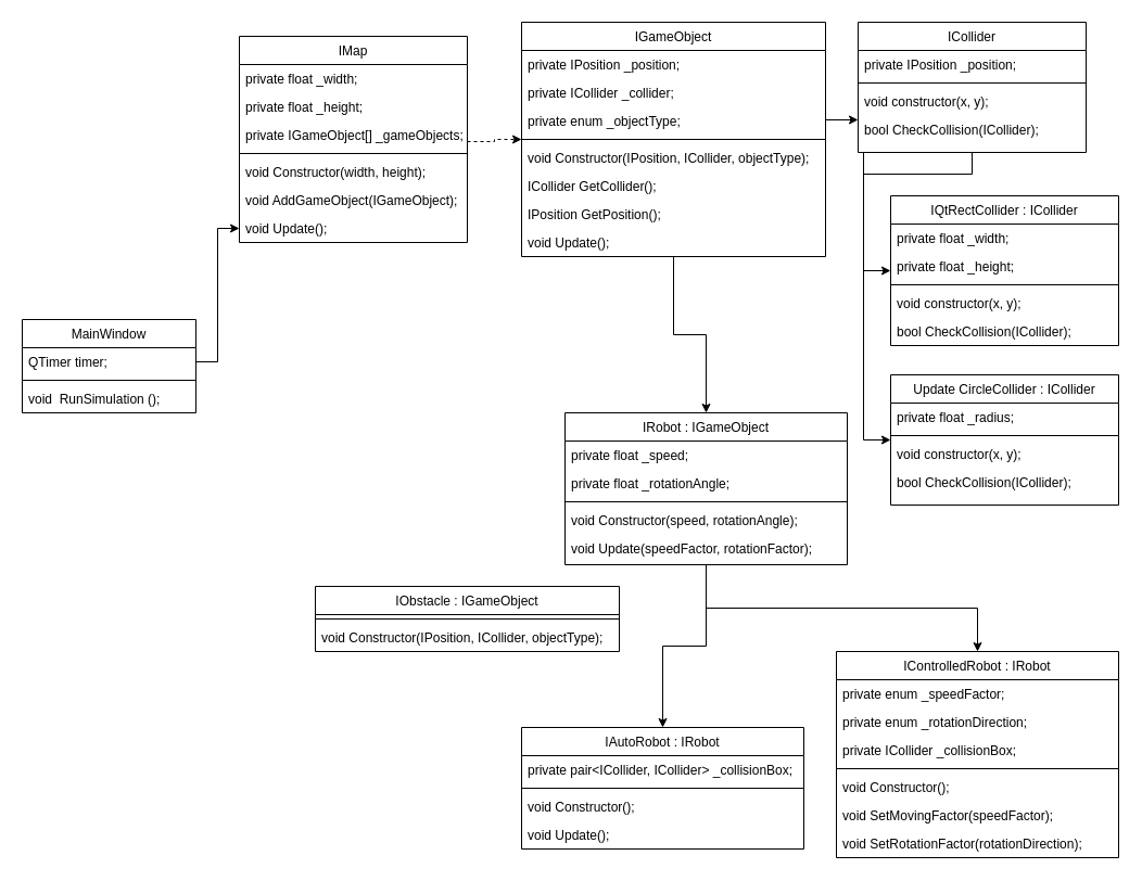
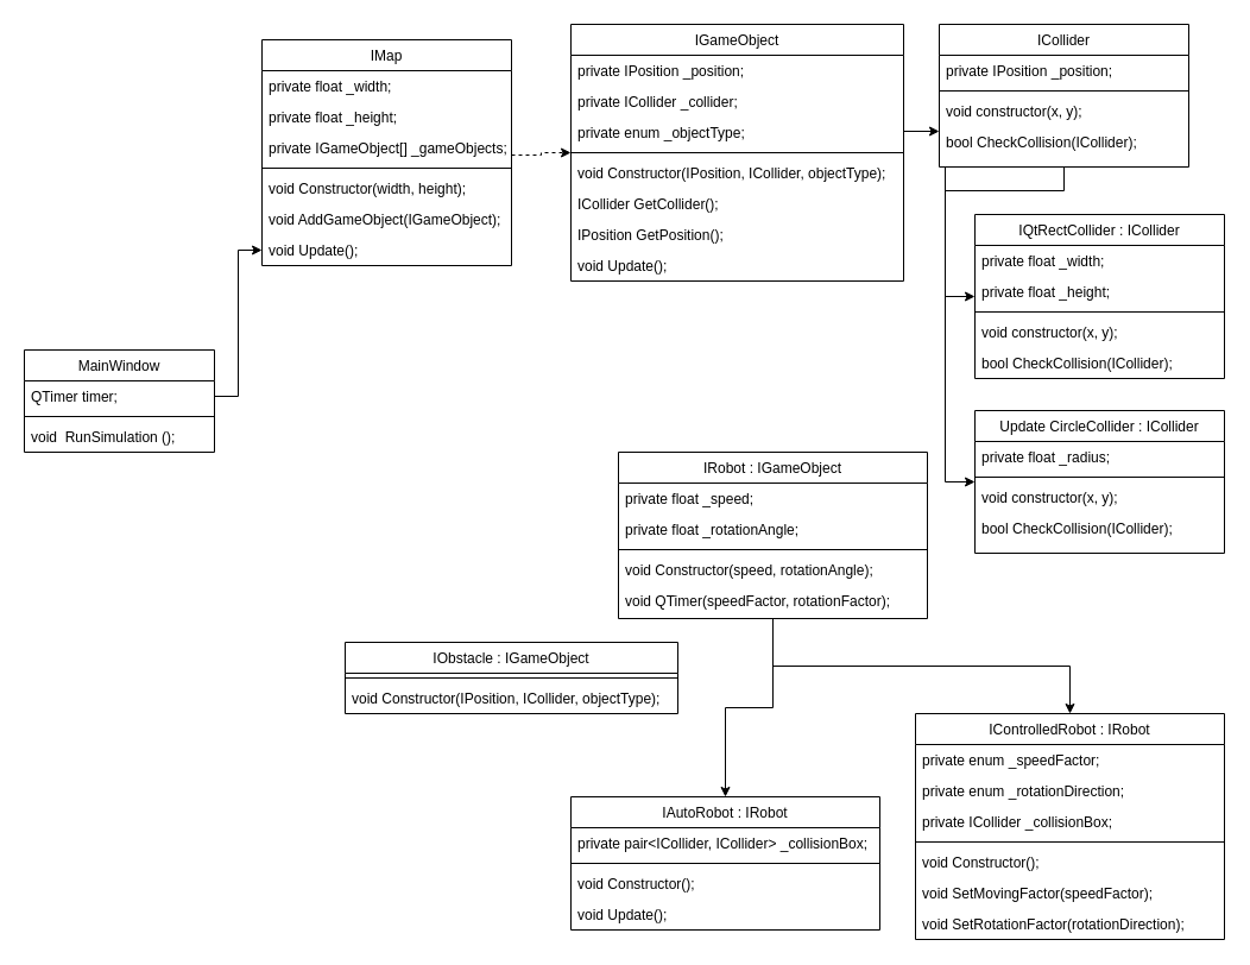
- <mxCell id="10" style="edgeStyle=orthogonalEdgeStyle;rounded=0;orthogonalLoop=1;jettySize=auto;html=1;exitX=0.5;exitY=1;exitDx=0;exitDy=0;" edge="1" parent="1" source="11" target="23"><mxGeometry relative="1" as="geometry" /></mxCell>
- <mxCell id="28" value="void Update(speedFactor, rotationFactor);" style="text;align=left;verticalAlign=top;spacingLeft=4;spacingRight=4;overflow=hidden;rotatable=0;points=[[0,0.5],[1,0.5]];portConstraint=eastwest;" vertex="1" parent="23"><mxGeometry y="112" width="260" height="26" as="geometry" /></mxCell>
+ <mxCell id="28" value="void QTimer(speedFactor, rotationFactor);" style="text;align=left;verticalAlign=top;spacingLeft=4;spacingRight=4;overflow=hidden;rotatable=0;points=[[0,0.5],[1,0.5]];portConstraint=eastwest;" vertex="1" parent="23"><mxGeometry y="112" width="260" height="26" as="geometry" /></mxCell>
